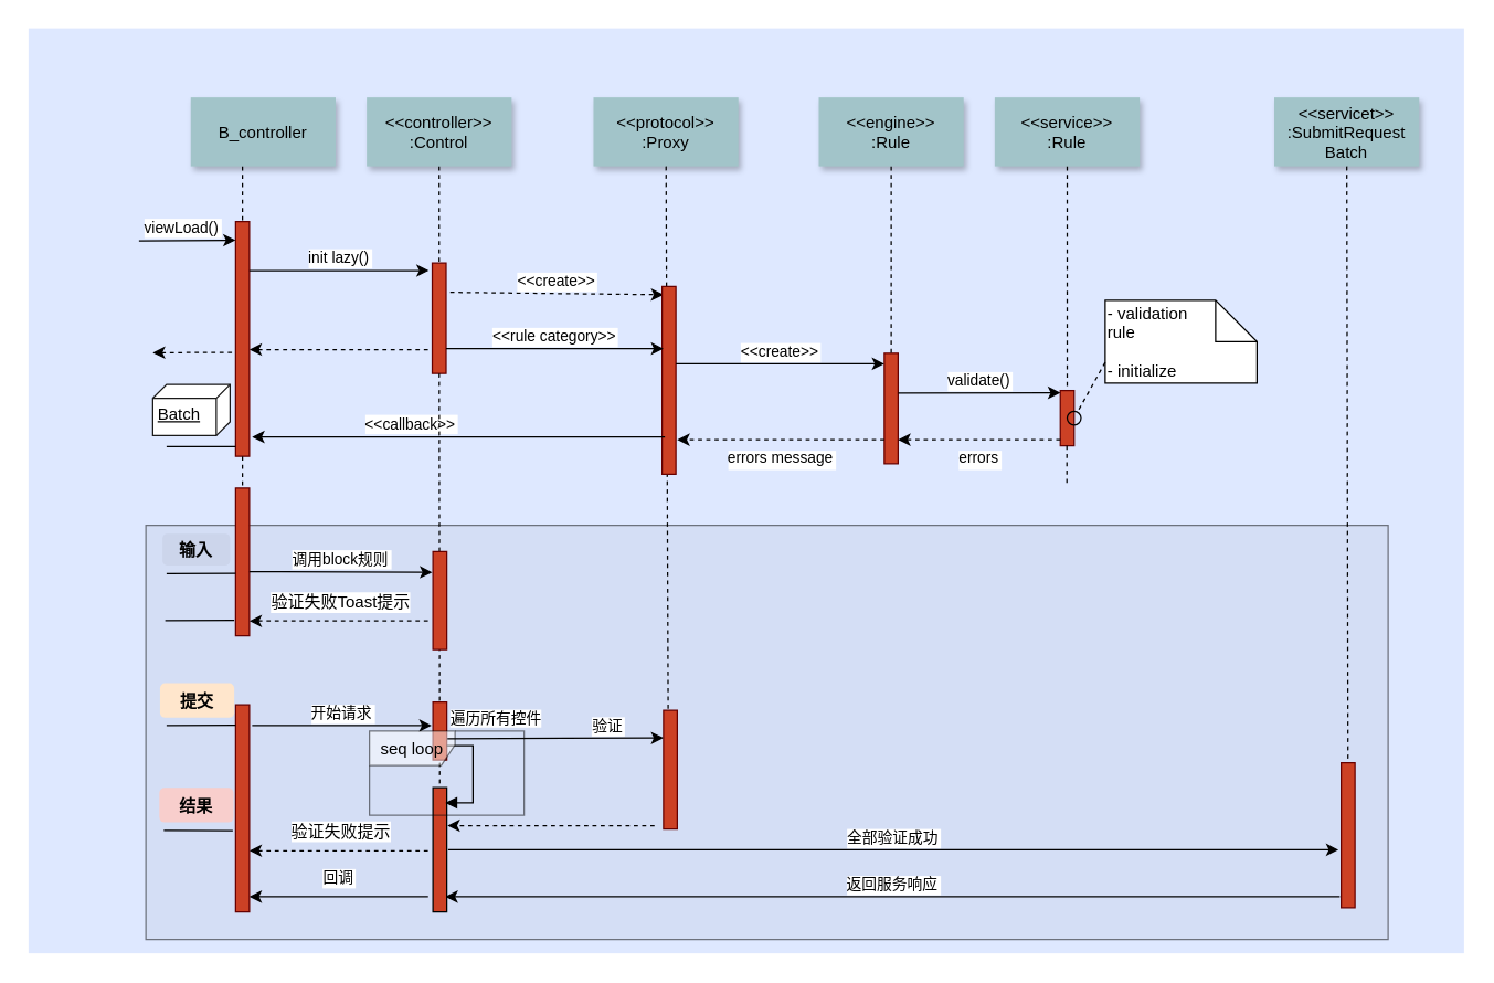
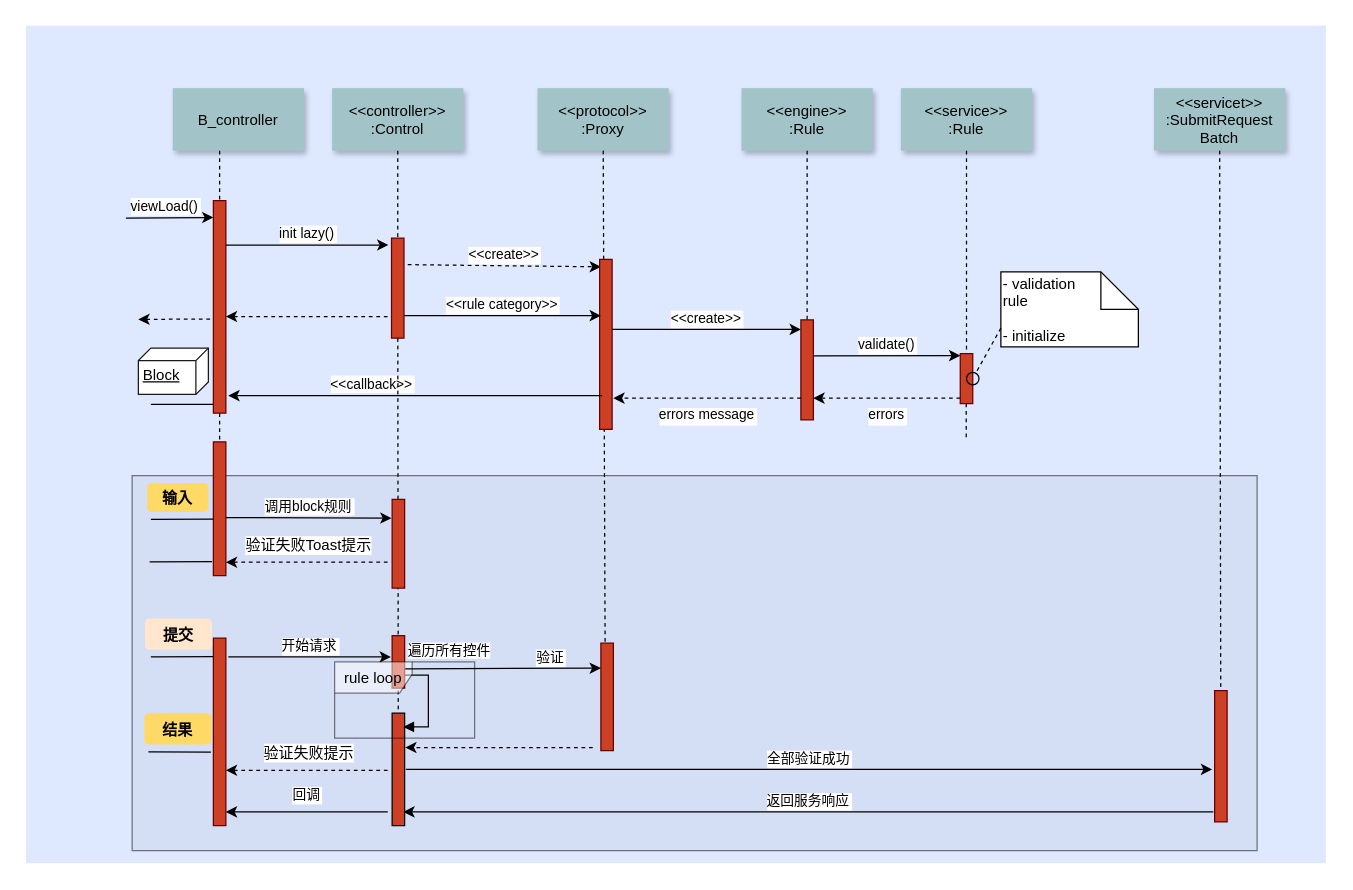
- <mxCell id="53" value="Batch" style="verticalAlign=top;align=left;spacingTop=8;spacingLeft=2;spacingRight=12;shape=cube;size=10;direction=south;fontStyle=4;html=1;strokeColor=#1A1A1A;" parent="1" vertex="1"><mxGeometry x="110" y="278" width="56" height="37" as="geometry" /></mxCell>
+ <mxCell id="53" value="Block" style="verticalAlign=top;align=left;spacingTop=8;spacingLeft=2;spacingRight=12;shape=cube;size=10;direction=south;fontStyle=4;html=1;strokeColor=#1A1A1A;" parent="1" vertex="1"><mxGeometry x="110" y="278" width="56" height="37" as="geometry" /></mxCell>
- <mxCell id="45" value="输入" style="rounded=1;fontStyle=1;fillColor=#ccd5eb;strokeColor=none;" parent="1" vertex="1"><mxGeometry x="117" y="386" width="49" height="23" as="geometry" /></mxCell>
+ <mxCell id="45" value="输入" style="rounded=1;fontStyle=1;fillColor=#FFD966;strokeColor=none" parent="1" vertex="1"><mxGeometry x="117" y="386" width="49" height="23" as="geometry" /></mxCell>
- <mxCell id="58" value="seq loop" style="shape=umlFrame;whiteSpace=wrap;html=1;width=62;height=25;opacity=50;" parent="1" vertex="1"><mxGeometry x="267" y="529" width="112" height="61" as="geometry" /></mxCell>
+ <mxCell id="58" value="rule loop" style="shape=umlFrame;whiteSpace=wrap;html=1;width=62;height=25;opacity=50;" parent="1" vertex="1"><mxGeometry x="267" y="529" width="112" height="61" as="geometry" /></mxCell>
- <mxCell id="47" value="结果" style="rounded=1;fontStyle=1;fillColor=#f8cecc;strokeColor=none;" parent="1" vertex="1"><mxGeometry x="114.75" y="570.116" width="53.75" height="25" as="geometry" /></mxCell>
+ <mxCell id="47" value="结果" style="rounded=1;fontStyle=1;fillColor=#FFD966;strokeColor=none" parent="1" vertex="1"><mxGeometry x="114.75" y="570.116" width="53.75" height="25" as="geometry" /></mxCell>
